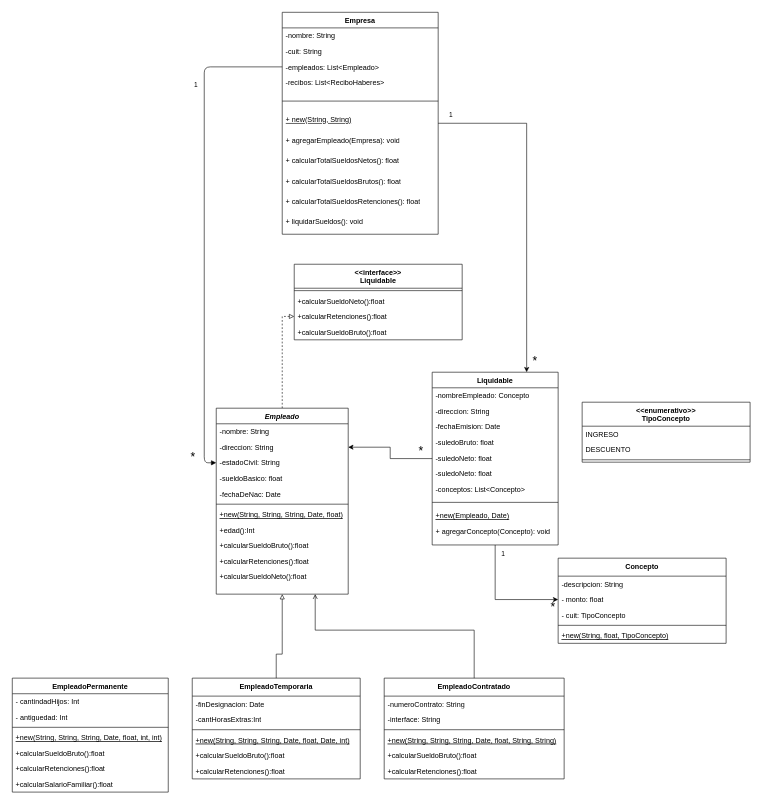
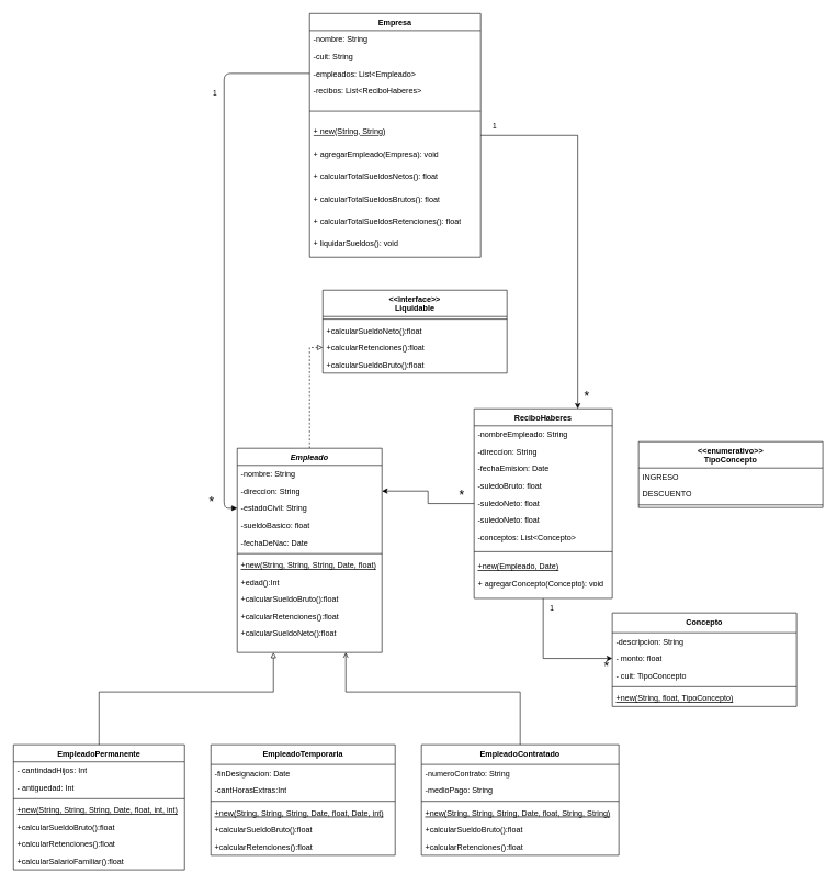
- <mxCell id="53" value="Liquidable" style="swimlane;fontStyle=1;align=center;verticalAlign=top;childLayout=stackLayout;horizontal=1;startSize=26;horizontalStack=0;resizeParent=1;resizeLast=0;collapsible=1;marginBottom=0;rounded=0;shadow=0;strokeWidth=1;" parent="1" vertex="1"><mxGeometry x="720" y="620" width="210" height="288" as="geometry"><mxRectangle x="230" y="140" width="160" height="26" as="alternateBounds" /></mxGeometry></mxCell>
+ <mxCell id="53" value="ReciboHaberes" style="swimlane;fontStyle=1;align=center;verticalAlign=top;childLayout=stackLayout;horizontal=1;startSize=26;horizontalStack=0;resizeParent=1;resizeLast=0;collapsible=1;marginBottom=0;rounded=0;shadow=0;strokeWidth=1;" parent="1" vertex="1"><mxGeometry x="720" y="620" width="210" height="288" as="geometry"><mxRectangle x="230" y="140" width="160" height="26" as="alternateBounds" /></mxGeometry></mxCell>
- <mxCell id="54" value="-nombreEmpleado: Concepto" style="text;align=left;verticalAlign=top;spacingLeft=4;spacingRight=4;overflow=hidden;rotatable=0;points=[[0,0.5],[1,0.5]];portConstraint=eastwest;" parent="53" vertex="1"><mxGeometry y="26" width="210" height="26" as="geometry" /></mxCell>
+ <mxCell id="54" value="-nombreEmpleado: String" style="text;align=left;verticalAlign=top;spacingLeft=4;spacingRight=4;overflow=hidden;rotatable=0;points=[[0,0.5],[1,0.5]];portConstraint=eastwest;" parent="53" vertex="1"><mxGeometry y="26" width="210" height="26" as="geometry" /></mxCell>
+ <mxCell id="64" value="" style="endArrow=block;html=1;rounded=0;exitX=0.5;exitY=0;exitDx=0;exitDy=0;entryX=0.25;entryY=1;entryDx=0;entryDy=0;endFill=0;" parent="1" source="28" target="16" edge="1"><mxGeometry width="50" height="50" relative="1" as="geometry"><mxPoint x="320" y="1150" as="sourcePoint" /><mxPoint x="360" y="807" as="targetPoint" /><Array as="points"><mxPoint x="150" y="1050" /><mxPoint x="415" y="1050" /></Array></mxGeometry></mxCell>
- <mxCell id="50" value="" style="endArrow=block;html=1;rounded=0;exitX=0.5;exitY=0;exitDx=0;exitDy=0;endFill=0;entryX=0.5;entryY=1;entryDx=0;entryDy=0;" parent="1" source="43" target="16" edge="1"><mxGeometry width="50" height="50" relative="1" as="geometry"><mxPoint x="440" y="950" as="sourcePoint" /><mxPoint x="480" y="990" as="targetPoint" /><Array as="points"><mxPoint x="460" y="1090" /><mxPoint x="470" y="1090" /><mxPoint x="470" y="1050" /></Array></mxGeometry></mxCell>
- <mxCell id="67" value="-interface: String" style="text;strokeColor=none;fillColor=none;align=left;verticalAlign=top;spacingLeft=4;spacingRight=4;overflow=hidden;rotatable=0;points=[[0,0.5],[1,0.5]];portConstraint=eastwest;whiteSpace=wrap;html=1;" parent="65" vertex="1"><mxGeometry y="56" width="300" height="26" as="geometry" /></mxCell>
+ <mxCell id="67" value="-medioPago: String" style="text;strokeColor=none;fillColor=none;align=left;verticalAlign=top;spacingLeft=4;spacingRight=4;overflow=hidden;rotatable=0;points=[[0,0.5],[1,0.5]];portConstraint=eastwest;whiteSpace=wrap;html=1;" parent="65" vertex="1"><mxGeometry y="56" width="300" height="26" as="geometry" /></mxCell>
